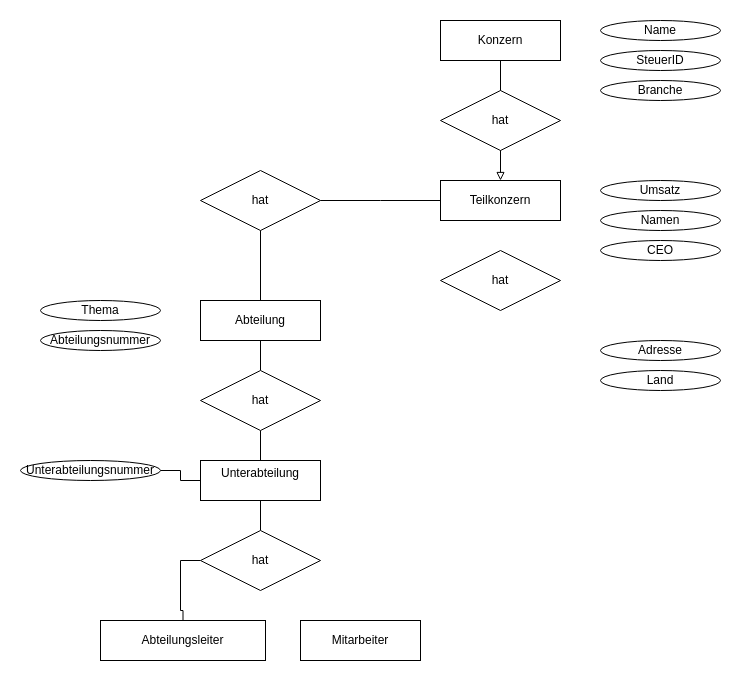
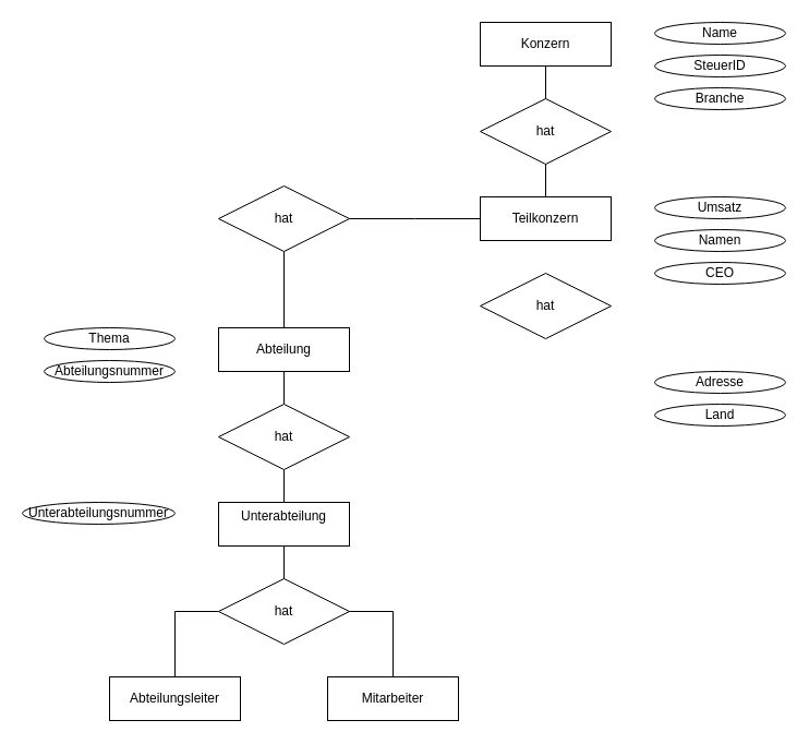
- <mxCell id="2" value="" style="edgeStyle=orthogonalEdgeStyle;rounded=0;orthogonalLoop=1;jettySize=auto;html=1;endArrow=block;endFill=0;" parent="1" source="3" target="5" edge="1"><mxGeometry relative="1" as="geometry" /></mxCell>
+ <mxCell id="2" value="" style="edgeStyle=orthogonalEdgeStyle;rounded=0;orthogonalLoop=1;jettySize=auto;html=1;endArrow=none;endFill=0;" parent="1" source="3" target="5" edge="1"><mxGeometry relative="1" as="geometry" /></mxCell>
- <mxCell id="7" style="edgeStyle=orthogonalEdgeStyle;rounded=0;orthogonalLoop=1;jettySize=auto;html=1;endArrow=none;endFill=0;" parent="1" source="9" target="25" edge="1"><mxGeometry relative="1" as="geometry" /></mxCell>
+ <mxCell id="7" style="edgeStyle=orthogonalEdgeStyle;rounded=0;orthogonalLoop=1;jettySize=auto;html=1;entryX=0.5;entryY=0;entryDx=0;entryDy=0;endArrow=none;endFill=0;" parent="1" source="9" target="6" edge="1"><mxGeometry relative="1" as="geometry" /></mxCell>
- <mxCell id="12" value="Abteilungsleiter" style="rounded=0;whiteSpace=wrap;html=1;" parent="1" vertex="1"><mxGeometry x="100" y="620" width="165" height="40" as="geometry" /></mxCell>
+ <mxCell id="12" value="Abteilungsleiter" style="rounded=0;whiteSpace=wrap;html=1;" parent="1" vertex="1"><mxGeometry x="100" y="620" width="120" height="40" as="geometry" /></mxCell>
